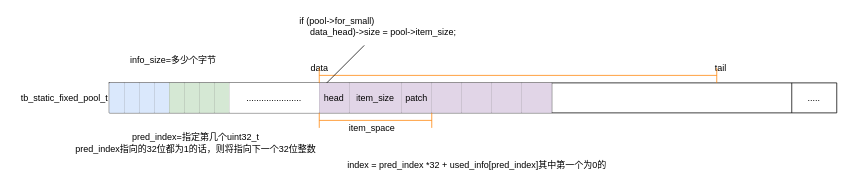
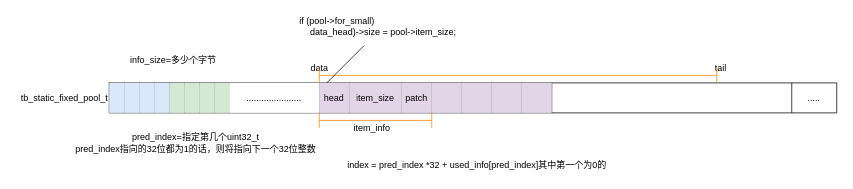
- <mxCell id="27" value="item_space" style="text;html=1;align=center;verticalAlign=middle;resizable=0;points=[];autosize=1;" vertex="1" parent="1"><mxGeometry x="455" y="160" width="80" height="20" as="geometry" /></mxCell>
+ <mxCell id="27" value="item_info" style="text;html=1;align=center;verticalAlign=middle;resizable=0;points=[];autosize=1;" vertex="1" parent="1"><mxGeometry x="455" y="160" width="80" height="20" as="geometry" /></mxCell>
